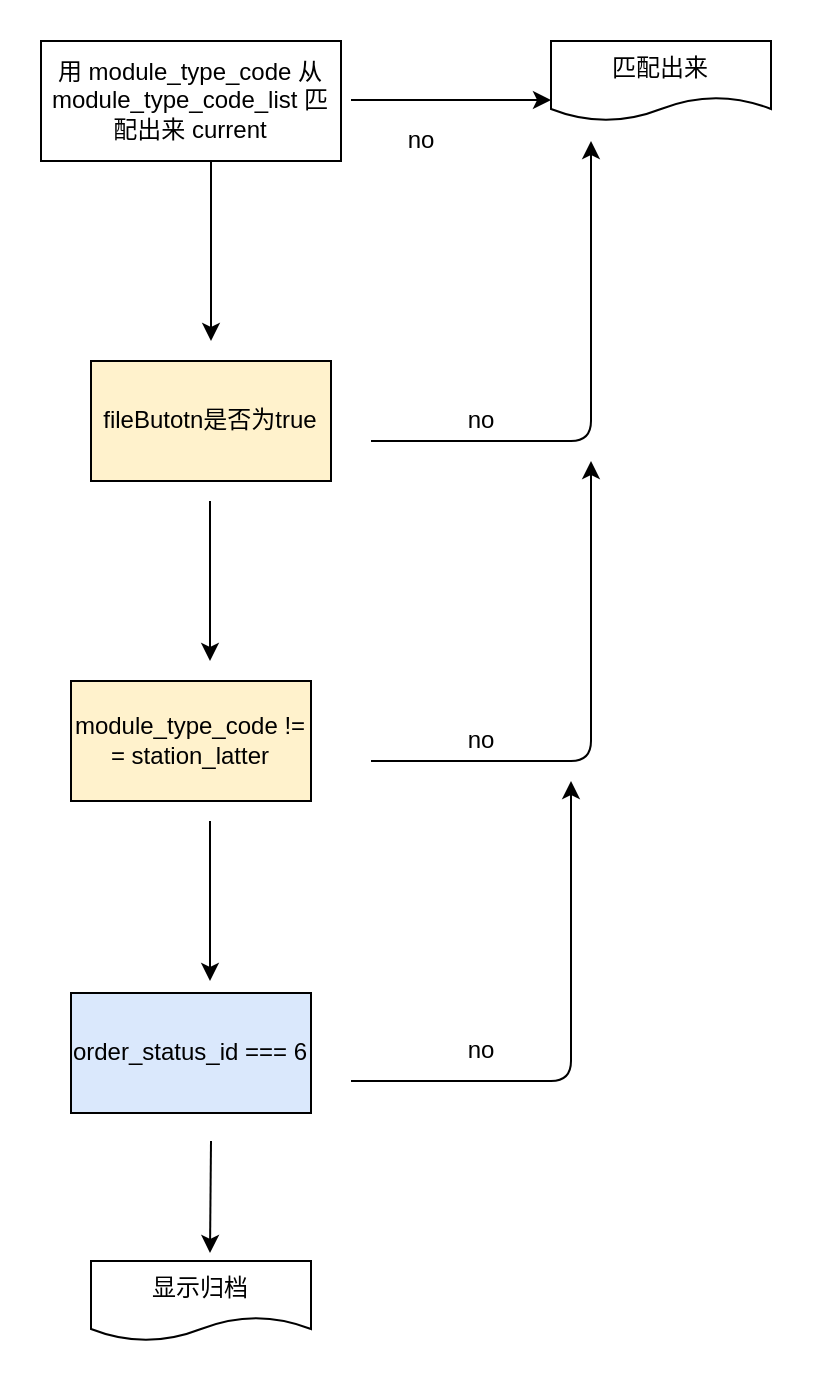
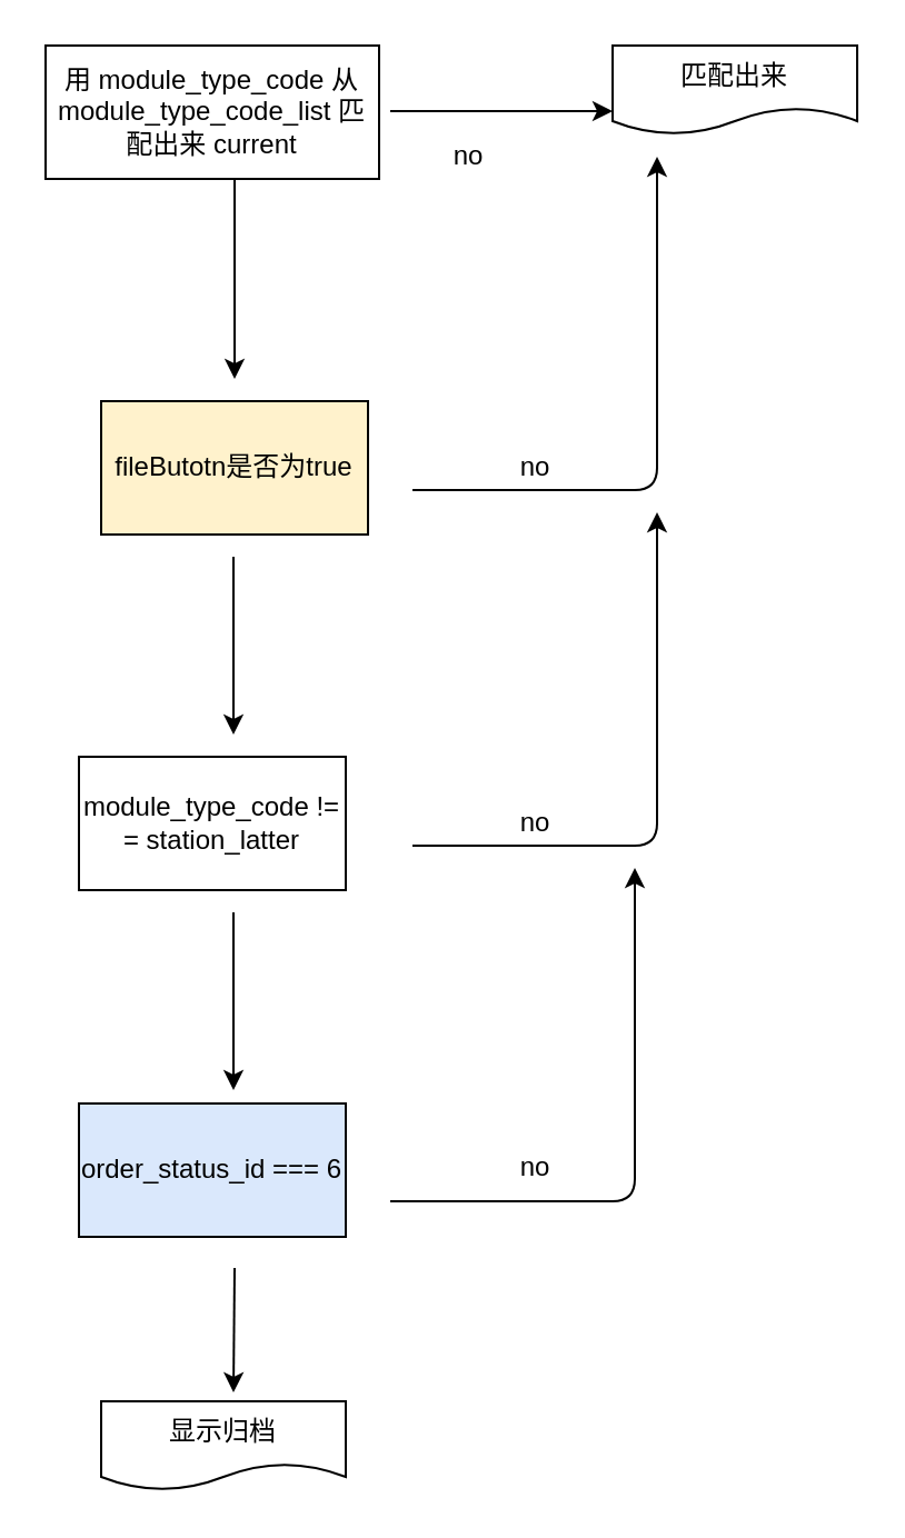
- <mxCell id="11" value="module_type_code != = station_latter" style="rounded=0;whiteSpace=wrap;html=1;sketch=0;fillColor=#fff2cc;" vertex="1" parent="1"><mxGeometry x="35" y="340" width="120" height="60" as="geometry" /></mxCell>
+ <mxCell id="11" value="module_type_code != = station_latter" style="rounded=0;whiteSpace=wrap;html=1;sketch=0;" vertex="1" parent="1"><mxGeometry x="35" y="340" width="120" height="60" as="geometry" /></mxCell>
